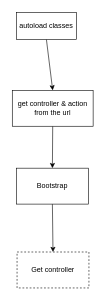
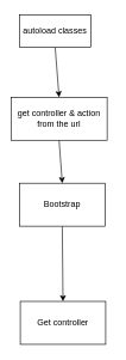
- <mxCell id="5" value="get controller &amp;amp; action from the url" style="rounded=0;whiteSpace=wrap;html=1;" vertex="1" parent="1"><mxGeometry x="20" y="150" width="135" height="60" as="geometry" /></mxCell>
+ <mxCell id="5" value="get controller &amp;amp; action from the url" style="rounded=0;whiteSpace=wrap;html=1;" vertex="1" parent="1"><mxGeometry x="15" y="135" width="135" height="60" as="geometry" /></mxCell>
- <mxCell id="7" value="Bootstrap" style="rounded=0;whiteSpace=wrap;html=1;" vertex="1" parent="1"><mxGeometry x="27" y="280" width="120" height="60" as="geometry" /></mxCell>
+ <mxCell id="7" value="Bootstrap" style="rounded=0;whiteSpace=wrap;html=1;" vertex="1" parent="1"><mxGeometry x="27" y="255" width="120" height="60" as="geometry" /></mxCell>
- <mxCell id="8" value="Get controller" style="rounded=0;whiteSpace=wrap;html=1;dashed=1;" vertex="1" parent="1"><mxGeometry x="28" y="420" width="120" height="60" as="geometry" /></mxCell>
+ <mxCell id="8" value="Get controller" style="rounded=0;whiteSpace=wrap;html=1;" vertex="1" parent="1"><mxGeometry x="28" y="420" width="120" height="60" as="geometry" /></mxCell>
